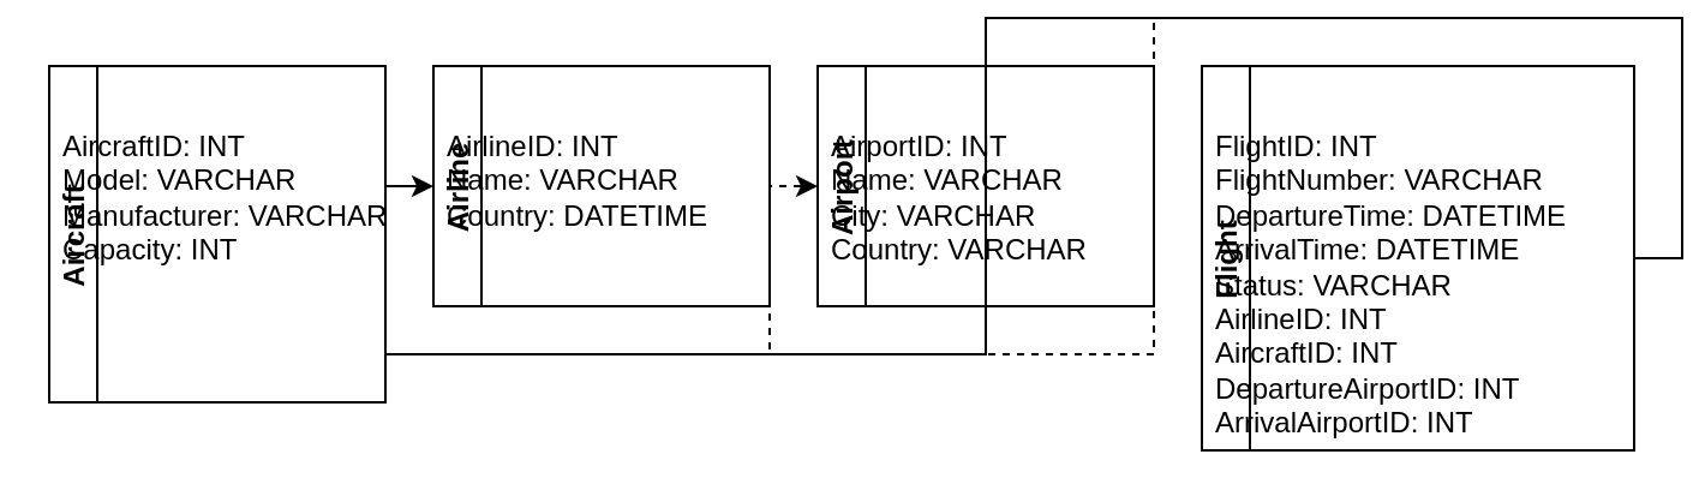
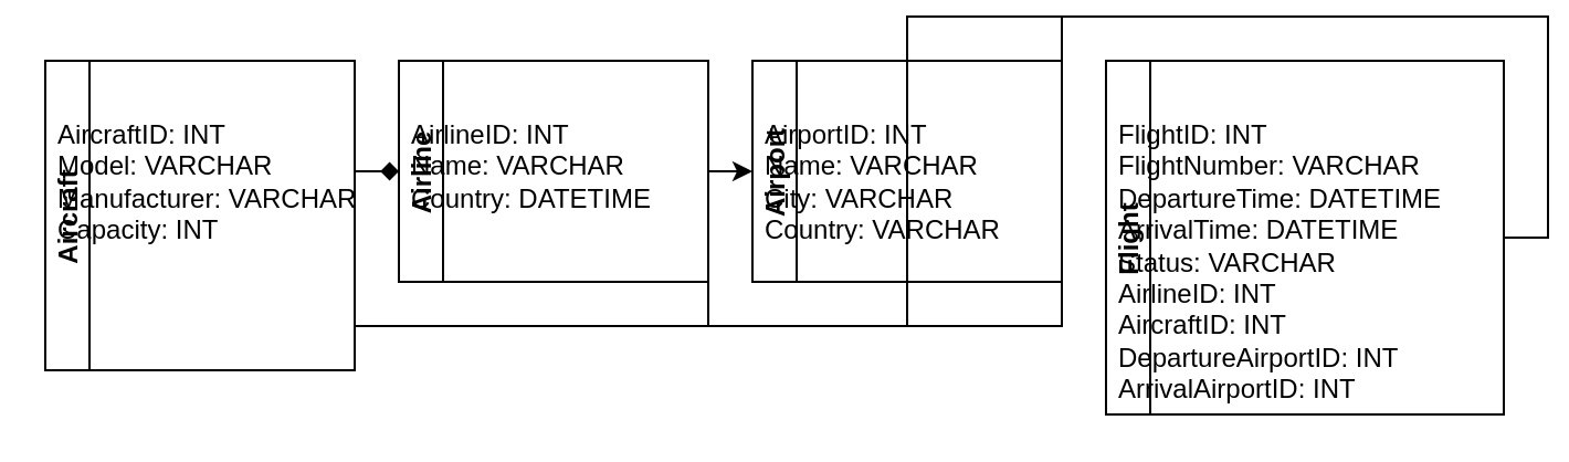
- <mxCell id="10" style="edgeStyle=orthogonalEdgeStyle;rounded=0;orthogonalLoop=1;jettySize=auto;html=1;exitX=1;exitY=0.5;exitDx=0;exitDy=0;entryX=0;entryY=0.5;entryDx=0;entryDy=0;" edge="1" parent="1" source="8" target="4"><mxGeometry relative="1" as="geometry" /></mxCell>
+ <mxCell id="10" style="edgeStyle=orthogonalEdgeStyle;rounded=0;orthogonalLoop=1;jettySize=auto;html=1;exitX=1;exitY=0.5;exitDx=0;exitDy=0;entryX=0;entryY=0.5;entryDx=0;entryDy=0;endArrow=diamond;" edge="1" parent="1" source="8" target="4"><mxGeometry relative="1" as="geometry" /></mxCell>
- <mxCell id="11" style="edgeStyle=orthogonalEdgeStyle;rounded=0;orthogonalLoop=1;jettySize=auto;html=1;exitX=1;exitY=0.5;exitDx=0;exitDy=0;entryX=0;entryY=0.5;entryDx=0;entryDy=0;dashed=1;" edge="1" parent="1" source="8" target="6"><mxGeometry relative="1" as="geometry" /></mxCell>
+ <mxCell id="11" style="edgeStyle=orthogonalEdgeStyle;rounded=0;orthogonalLoop=1;jettySize=auto;html=1;exitX=1;exitY=0.5;exitDx=0;exitDy=0;entryX=0;entryY=0.5;entryDx=0;entryDy=0;" edge="1" parent="1" source="8" target="6"><mxGeometry relative="1" as="geometry" /></mxCell>
